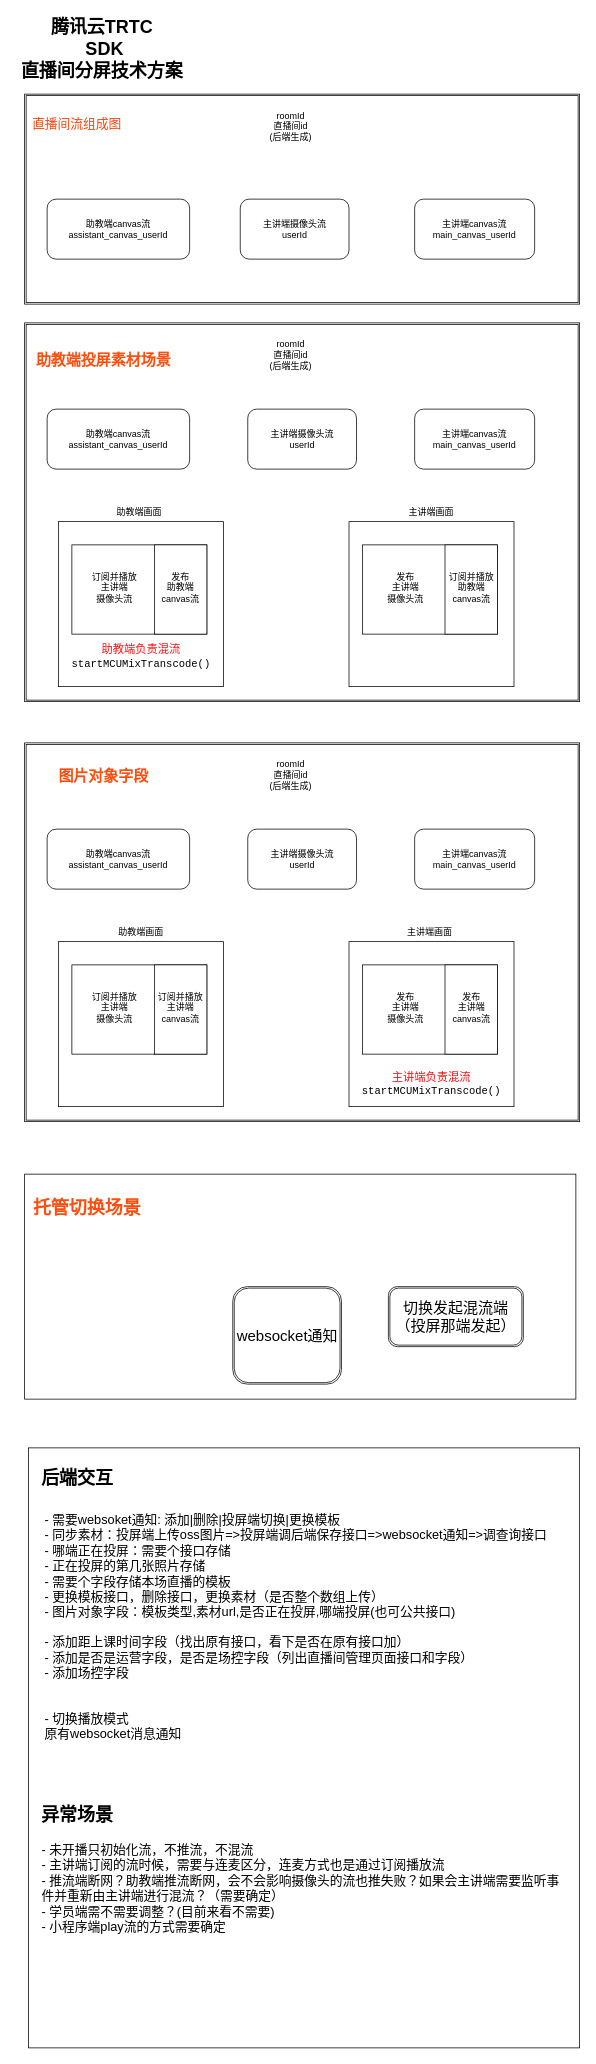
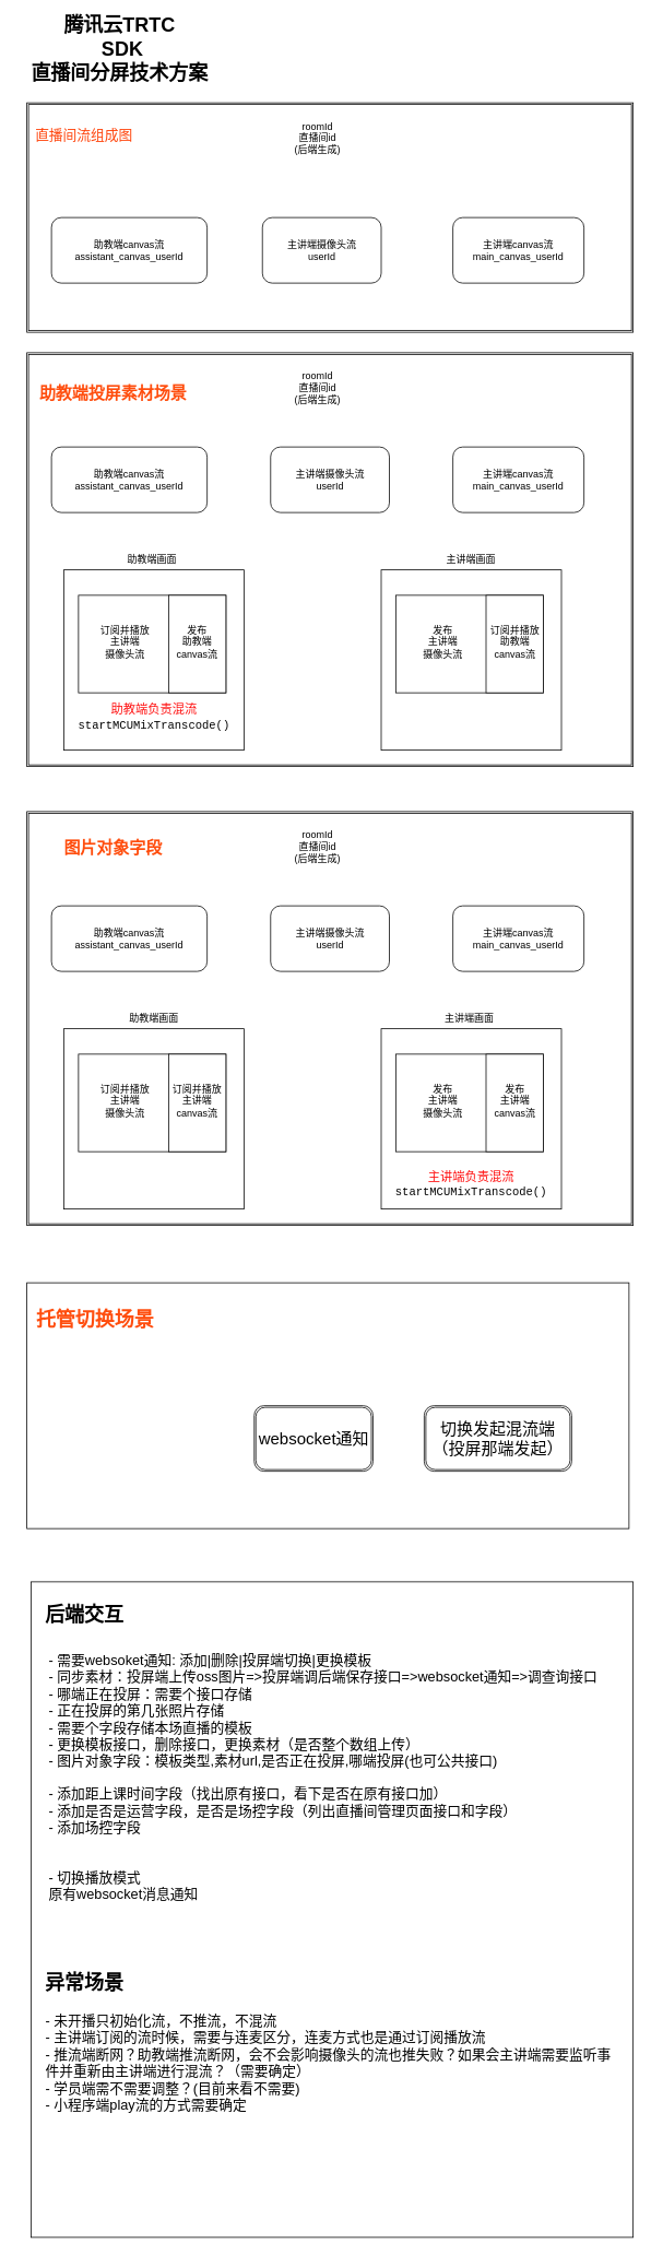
- <mxCell id="50" value="腾讯云TRTC&lt;br&gt;&amp;nbsp;SDK&lt;br&gt;直播间分屏技术方案" style="text;strokeColor=none;fillColor=none;html=1;fontSize=24;fontStyle=1;verticalAlign=middle;align=center;" parent="1" vertex="1"><mxGeometry x="10" y="25" width="250" height="80" as="geometry" /></mxCell>
+ <mxCell id="50" value="腾讯云TRTC&lt;br&gt;&amp;nbsp;SDK&lt;br&gt;直播间分屏技术方案" style="text;strokeColor=none;fillColor=none;html=1;fontSize=24;fontStyle=1;verticalAlign=middle;align=center;" parent="1" vertex="1"><mxGeometry x="20" y="20" width="250" height="80" as="geometry" /></mxCell>
- <mxCell id="48" value="&lt;font color=&quot;#030303&quot;&gt;websocket通知&lt;/font&gt;" style="shape=ext;double=1;rounded=1;whiteSpace=wrap;html=1;shadow=0;fillColor=none;gradientColor=none;fontSize=20;fontColor=#FF4D0D;" parent="1" vertex="1"><mxGeometry x="309.5" y="1715" width="145" height="130" as="geometry" /></mxCell>
+ <mxCell id="48" value="&lt;font color=&quot;#030303&quot;&gt;websocket通知&lt;/font&gt;" style="shape=ext;double=1;rounded=1;whiteSpace=wrap;html=1;shadow=0;fillColor=none;gradientColor=none;fontSize=20;fontColor=#FF4D0D;" parent="1" vertex="1"><mxGeometry x="309.5" y="1715" width="145" height="80" as="geometry" /></mxCell>
